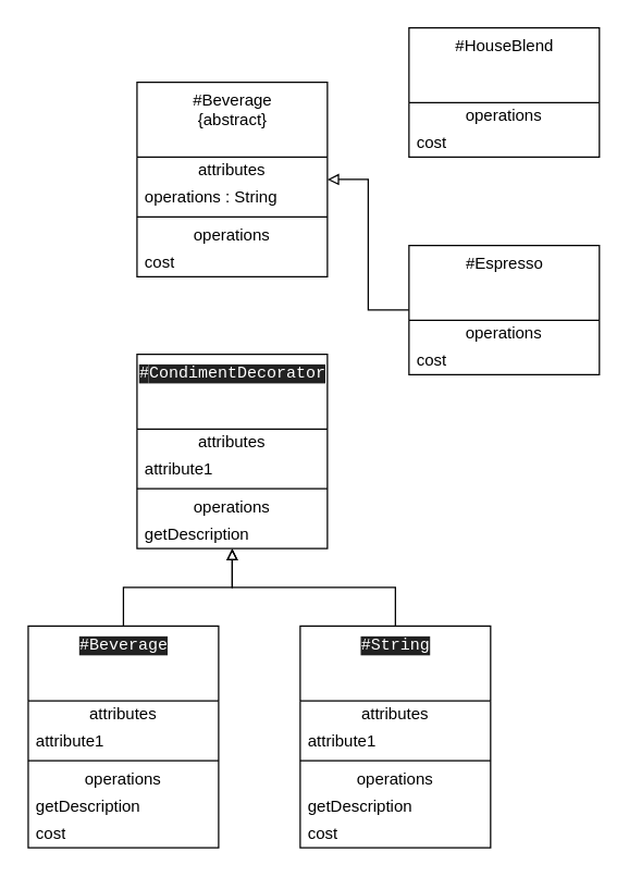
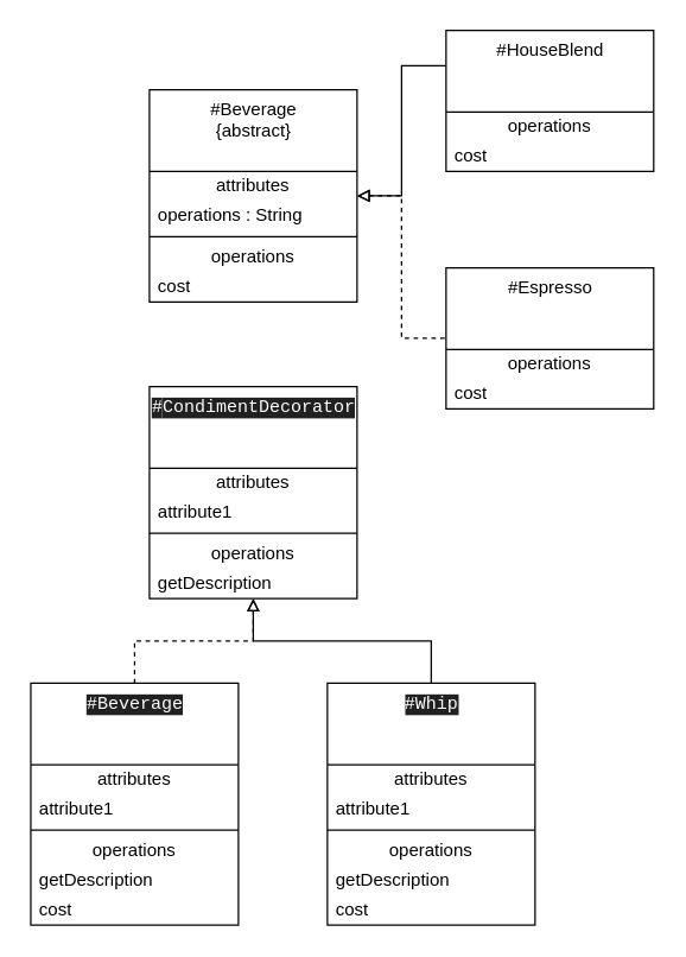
+ <mxCell id="2" style="edgeStyle=orthogonalEdgeStyle;rounded=0;orthogonalLoop=1;jettySize=auto;html=1;entryX=0;entryY=0.25;entryDx=0;entryDy=0;startArrow=block;startFill=0;endArrow=none;endFill=0;" edge="1" parent="1" source="4" target="21"><mxGeometry relative="1" as="geometry" /></mxCell>
- <mxCell id="3" style="edgeStyle=orthogonalEdgeStyle;rounded=0;orthogonalLoop=1;jettySize=auto;html=1;startArrow=block;startFill=0;endArrow=none;endFill=0;" edge="1" parent="1" source="4" target="10"><mxGeometry relative="1" as="geometry" /></mxCell>
+ <mxCell id="3" style="edgeStyle=orthogonalEdgeStyle;rounded=0;orthogonalLoop=1;jettySize=auto;html=1;startArrow=block;startFill=0;endArrow=none;endFill=0;dashed=1;" edge="1" parent="1" source="4" target="10"><mxGeometry relative="1" as="geometry" /></mxCell>
- <mxCell id="13" value="" style="edgeStyle=orthogonalEdgeStyle;rounded=0;orthogonalLoop=1;jettySize=auto;html=1;startArrow=block;startFill=0;endArrow=none;endFill=0;" edge="1" parent="1" source="15" target="24"><mxGeometry relative="1" as="geometry" /></mxCell>
+ <mxCell id="13" value="" style="edgeStyle=orthogonalEdgeStyle;rounded=0;orthogonalLoop=1;jettySize=auto;html=1;startArrow=block;startFill=0;endArrow=none;endFill=0;dashed=1;" edge="1" parent="1" source="15" target="24"><mxGeometry relative="1" as="geometry" /></mxCell>
- <mxCell id="31" value="&lt;font color=&quot;#ffffff&quot; face=&quot;consolas, courier new, monospace&quot;&gt;&lt;span style=&quot;background-color: rgb(33 , 33 , 33)&quot;&gt;#String&lt;/span&gt;&lt;/font&gt;" style="swimlane;fontStyle=0;align=center;verticalAlign=top;childLayout=stackLayout;horizontal=1;startSize=55;horizontalStack=0;resizeParent=1;resizeParentMax=0;resizeLast=0;collapsible=0;marginBottom=0;html=1;" vertex="1" parent="1"><mxGeometry x="220" y="460" width="140" height="163" as="geometry" /></mxCell>
+ <mxCell id="31" value="&lt;font color=&quot;#ffffff&quot; face=&quot;consolas, courier new, monospace&quot;&gt;&lt;span style=&quot;background-color: rgb(33 , 33 , 33)&quot;&gt;#Whip&lt;/span&gt;&lt;/font&gt;" style="swimlane;fontStyle=0;align=center;verticalAlign=top;childLayout=stackLayout;horizontal=1;startSize=55;horizontalStack=0;resizeParent=1;resizeParentMax=0;resizeLast=0;collapsible=0;marginBottom=0;html=1;" vertex="1" parent="1"><mxGeometry x="220" y="460" width="140" height="163" as="geometry" /></mxCell>
